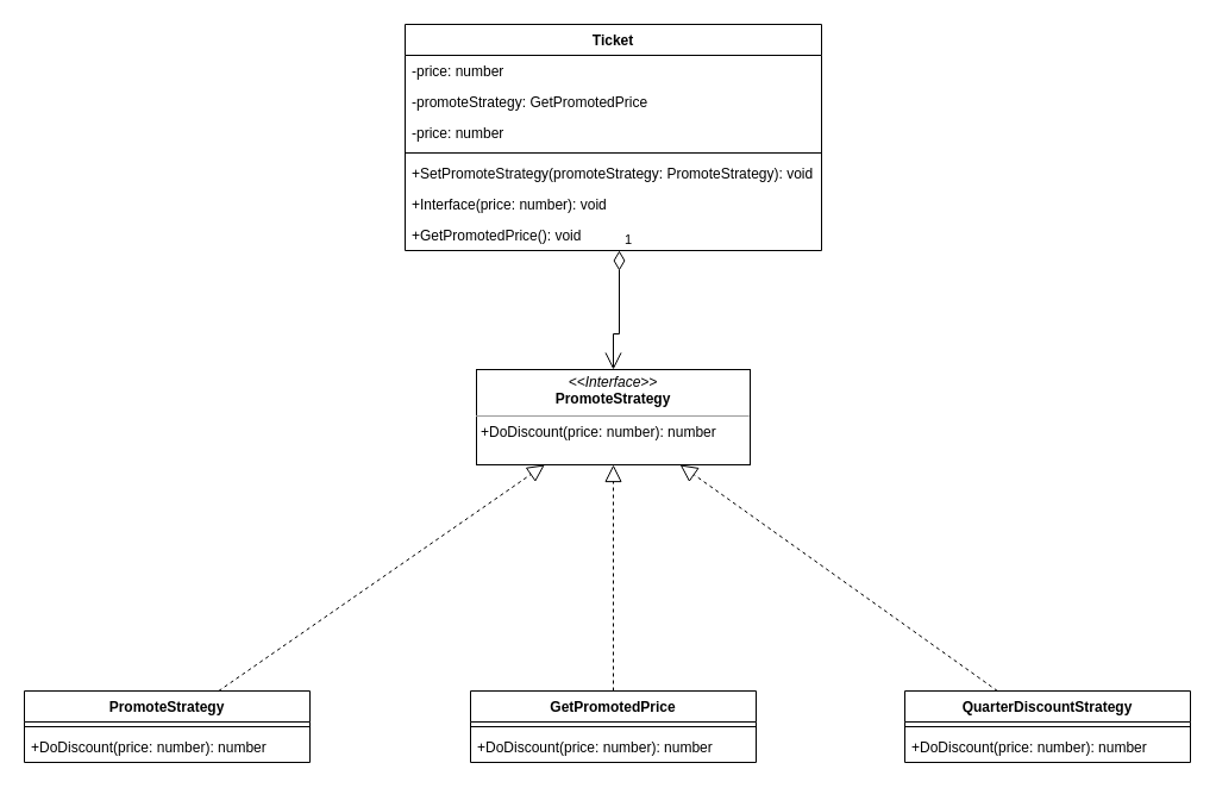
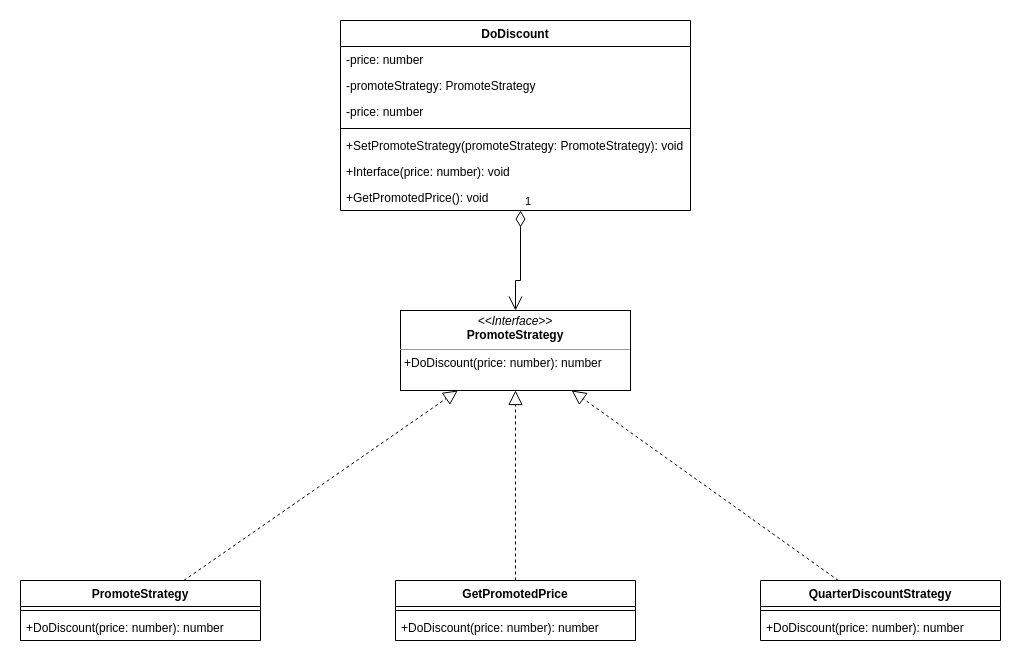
- <mxCell id="2" value="Ticket" style="swimlane;fontStyle=1;align=center;verticalAlign=top;childLayout=stackLayout;horizontal=1;startSize=26;horizontalStack=0;resizeParent=1;resizeParentMax=0;resizeLast=0;collapsible=1;marginBottom=0;" vertex="1" parent="1"><mxGeometry x="340" y="20" width="350" height="190" as="geometry" /></mxCell>
+ <mxCell id="2" value="DoDiscount" style="swimlane;fontStyle=1;align=center;verticalAlign=top;childLayout=stackLayout;horizontal=1;startSize=26;horizontalStack=0;resizeParent=1;resizeParentMax=0;resizeLast=0;collapsible=1;marginBottom=0;" vertex="1" parent="1"><mxGeometry x="340" y="20" width="350" height="190" as="geometry" /></mxCell>
- <mxCell id="4" value="-promoteStrategy: GetPromotedPrice" style="text;strokeColor=none;fillColor=none;align=left;verticalAlign=top;spacingLeft=4;spacingRight=4;overflow=hidden;rotatable=0;points=[[0,0.5],[1,0.5]];portConstraint=eastwest;" vertex="1" parent="2"><mxGeometry y="52" width="350" height="26" as="geometry" /></mxCell>
+ <mxCell id="4" value="-promoteStrategy: PromoteStrategy" style="text;strokeColor=none;fillColor=none;align=left;verticalAlign=top;spacingLeft=4;spacingRight=4;overflow=hidden;rotatable=0;points=[[0,0.5],[1,0.5]];portConstraint=eastwest;" vertex="1" parent="2"><mxGeometry y="52" width="350" height="26" as="geometry" /></mxCell>
